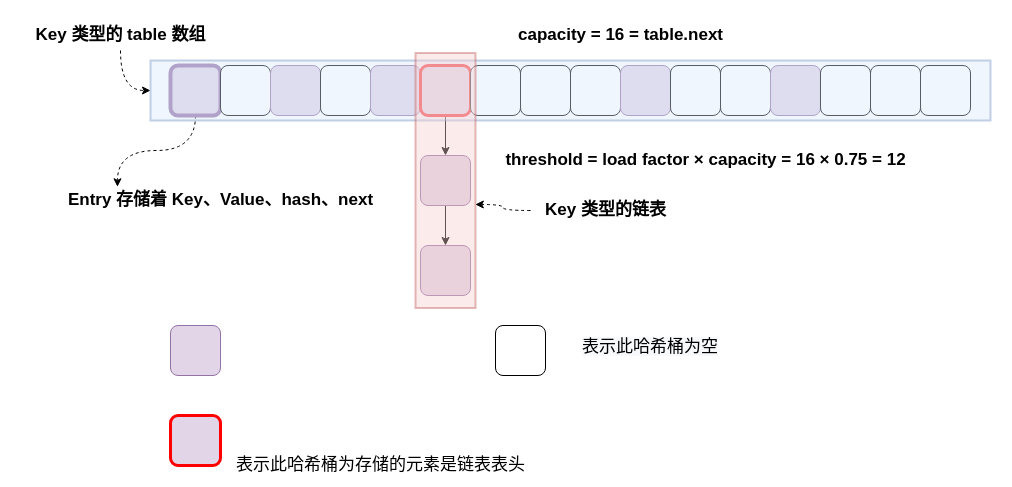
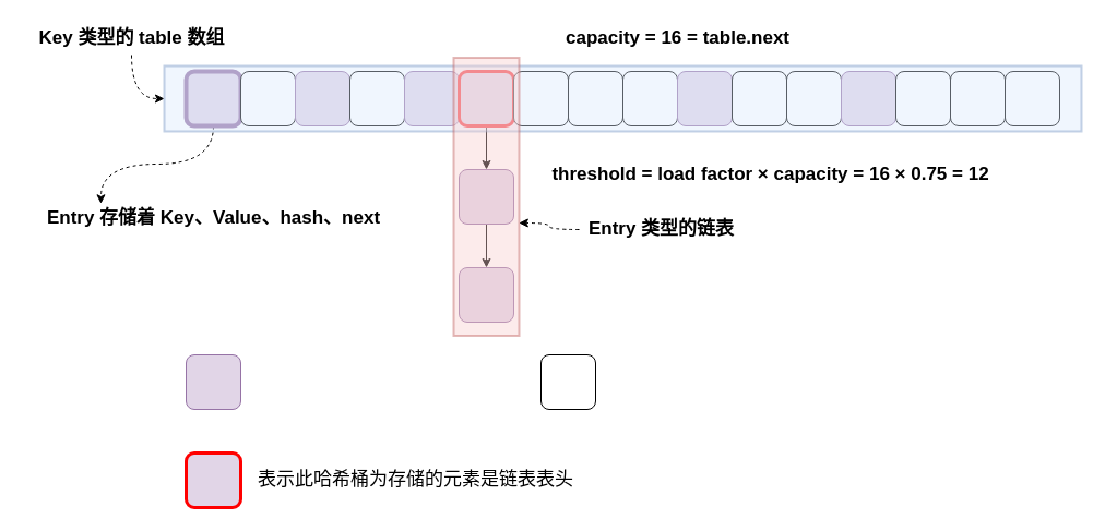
- <mxCell id="26" value="Entry 存储着 Key、Value、hash、next" style="text;html=1;align=center;verticalAlign=middle;resizable=0;points=[];autosize=1;strokeColor=none;fillColor=none;fontSize=17;fontStyle=1" vertex="1" parent="1"><mxGeometry x="60" y="185" width="320" height="30" as="geometry" /></mxCell>
+ <mxCell id="26" value="Entry 存储着 Key、Value、hash、next" style="text;html=1;align=center;verticalAlign=middle;resizable=0;points=[];autosize=1;strokeColor=none;fillColor=none;fontSize=17;fontStyle=1" vertex="1" parent="1"><mxGeometry x="35" y="185" width="320" height="30" as="geometry" /></mxCell>
- <mxCell id="30" value="Key 类型的链表" style="text;html=1;align=center;verticalAlign=middle;resizable=0;points=[];autosize=1;strokeColor=none;fillColor=none;fontSize=17;fontStyle=1" vertex="1" parent="1"><mxGeometry x="530" y="195" width="150" height="30" as="geometry" /></mxCell>
+ <mxCell id="30" value="Entry 类型的链表" style="text;html=1;align=center;verticalAlign=middle;resizable=0;points=[];autosize=1;strokeColor=none;fillColor=none;fontSize=17;fontStyle=1" vertex="1" parent="1"><mxGeometry x="530" y="195" width="150" height="30" as="geometry" /></mxCell>
- <mxCell id="34" value="&lt;span style=&quot;color: rgb(0, 0, 0); font-family: Helvetica; font-size: 17px; font-style: normal; font-variant-ligatures: normal; font-variant-caps: normal; font-weight: 400; letter-spacing: normal; orphans: 2; text-align: center; text-indent: 0px; text-transform: none; widows: 2; word-spacing: 0px; -webkit-text-stroke-width: 0px; background-color: rgb(248, 249, 250); text-decoration-thickness: initial; text-decoration-style: initial; text-decoration-color: initial; float: none; display: inline !important;&quot;&gt;表示此哈希桶为空&lt;/span&gt;" style="text;whiteSpace=wrap;html=1;fontSize=17;" vertex="1" parent="1"><mxGeometry x="580" y="330" width="230" height="40" as="geometry" /></mxCell>
- <mxCell id="36" value="表示此哈希桶为存储的元素是链表表头" style="text;html=1;align=center;verticalAlign=middle;resizable=0;points=[];autosize=1;strokeColor=none;fillColor=none;fontSize=17;" vertex="1" parent="1"><mxGeometry x="230" y="450" width="300" height="30" as="geometry" /></mxCell>
+ <mxCell id="36" value="表示此哈希桶为存储的元素是链表表头" style="text;html=1;align=center;verticalAlign=middle;resizable=0;points=[];autosize=1;strokeColor=none;fillColor=none;fontSize=17;" vertex="1" parent="1"><mxGeometry x="230" y="425" width="300" height="30" as="geometry" /></mxCell>
